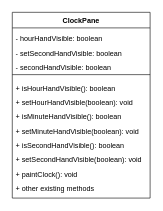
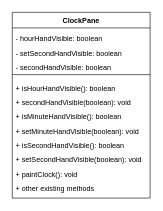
- <mxCell id="5" value="&lt;div style=&quot;line-height: 200%;&quot;&gt;&lt;div&gt;+ isHourHandVisible(): boolean&amp;nbsp;&amp;nbsp;&lt;/div&gt;&lt;div&gt;+ setHourHandVisible(boolean): void&amp;nbsp;&amp;nbsp;&lt;/div&gt;&lt;div&gt;+ isMinuteHandVisible(): boolean&amp;nbsp; &amp;nbsp; &amp;nbsp;&lt;/div&gt;&lt;div&gt;+ setMinuteHandVisible(boolean): void&lt;/div&gt;&lt;div&gt;+ isSecondHandVisible(): boolean&amp;nbsp; &amp;nbsp; &amp;nbsp;&lt;/div&gt;&lt;div&gt;+ setSecondHandVisible(boolean): void&lt;/div&gt;&lt;div&gt;+ paintClock(): void&amp;nbsp; &amp;nbsp; &amp;nbsp; &amp;nbsp; &amp;nbsp; &amp;nbsp; &amp;nbsp; &amp;nbsp; &amp;nbsp;&amp;nbsp;&lt;/div&gt;&lt;div&gt;+ other existing methods&amp;nbsp;&lt;/div&gt;&lt;/div&gt;" style="text;strokeColor=none;fillColor=none;align=left;verticalAlign=top;spacingLeft=4;spacingRight=4;overflow=hidden;rotatable=0;points=[[0,0.5],[1,0.5]];portConstraint=eastwest;whiteSpace=wrap;html=1;" parent="2" vertex="1"><mxGeometry y="108" width="230" height="202" as="geometry" /></mxCell>
+ <mxCell id="5" value="&lt;div style=&quot;line-height: 200%;&quot;&gt;&lt;div&gt;+ isHourHandVisible(): boolean&amp;nbsp;&amp;nbsp;&lt;/div&gt;&lt;div&gt;+ secondHandVisible(boolean): void&amp;nbsp;&amp;nbsp;&lt;/div&gt;&lt;div&gt;+ isMinuteHandVisible(): boolean&amp;nbsp; &amp;nbsp; &amp;nbsp;&lt;/div&gt;&lt;div&gt;+ setMinuteHandVisible(boolean): void&lt;/div&gt;&lt;div&gt;+ isSecondHandVisible(): boolean&amp;nbsp; &amp;nbsp; &amp;nbsp;&lt;/div&gt;&lt;div&gt;+ setSecondHandVisible(boolean): void&lt;/div&gt;&lt;div&gt;+ paintClock(): void&amp;nbsp; &amp;nbsp; &amp;nbsp; &amp;nbsp; &amp;nbsp; &amp;nbsp; &amp;nbsp; &amp;nbsp; &amp;nbsp;&amp;nbsp;&lt;/div&gt;&lt;div&gt;+ other existing methods&amp;nbsp;&lt;/div&gt;&lt;/div&gt;" style="text;strokeColor=none;fillColor=none;align=left;verticalAlign=top;spacingLeft=4;spacingRight=4;overflow=hidden;rotatable=0;points=[[0,0.5],[1,0.5]];portConstraint=eastwest;whiteSpace=wrap;html=1;" parent="2" vertex="1"><mxGeometry y="108" width="230" height="202" as="geometry" /></mxCell>
